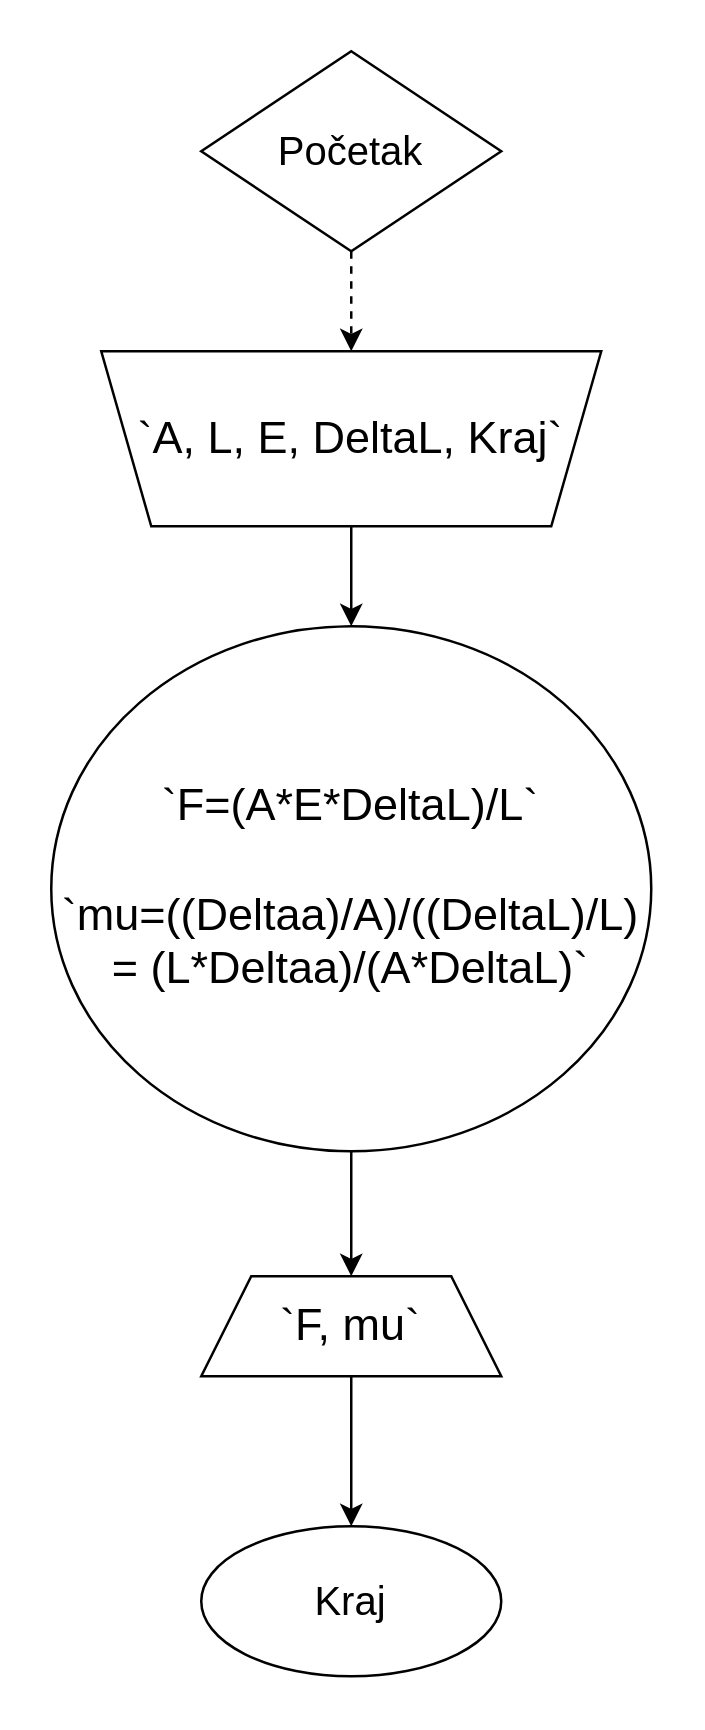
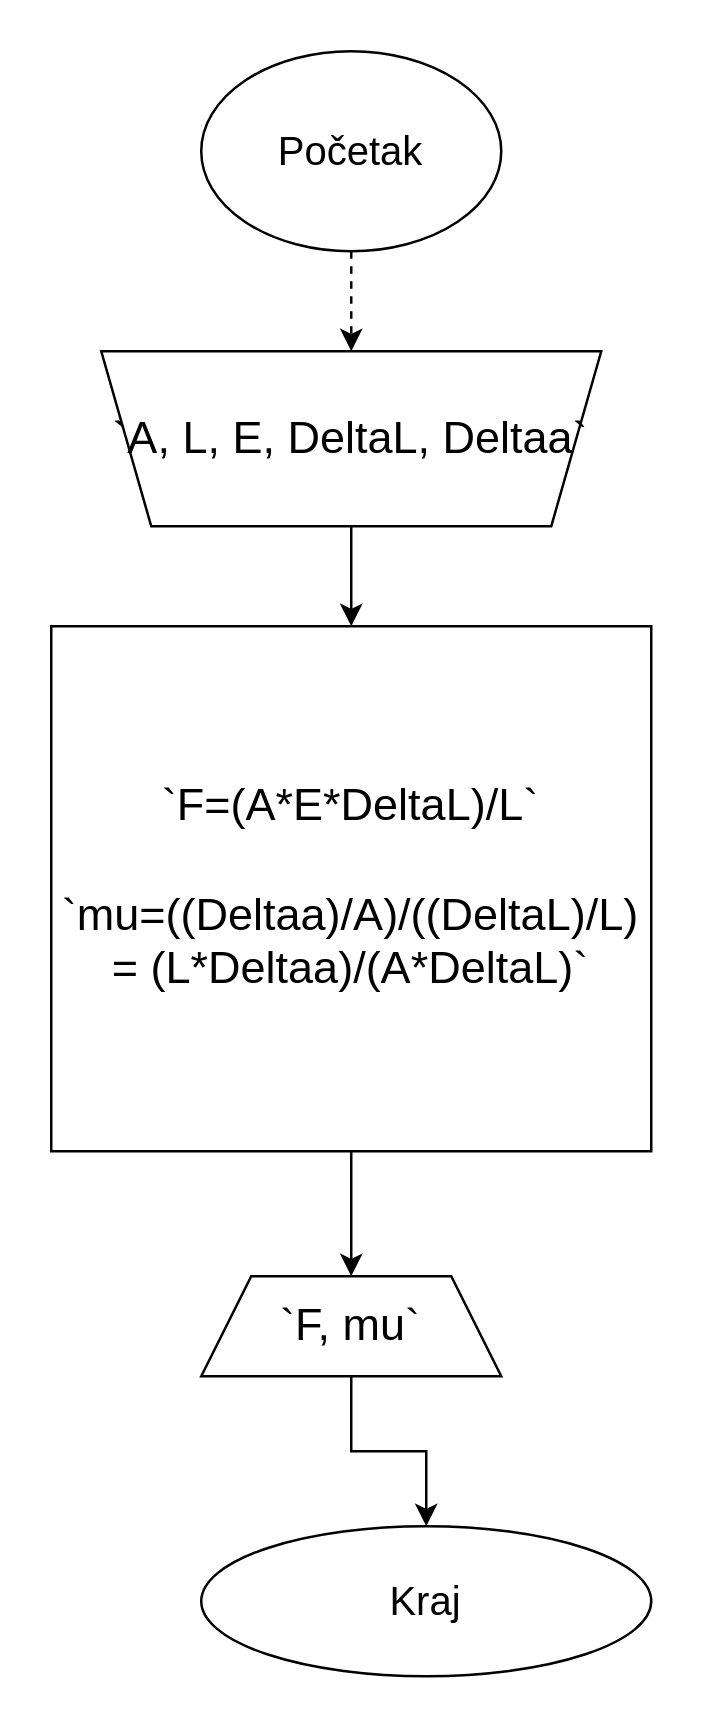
- <mxCell id="3" value="Početak" style="rhombus;whiteSpace=wrap;html=1;fontSize=16;" vertex="1" parent="1"><mxGeometry x="80" y="20" width="120" height="80" as="geometry" /></mxCell>
+ <mxCell id="3" value="Početak" style="ellipse;whiteSpace=wrap;html=1;fontSize=16;" vertex="1" parent="1"><mxGeometry x="80" y="20" width="120" height="80" as="geometry" /></mxCell>
- <mxCell id="5" value="`A, L, E, DeltaL, Kraj`" style="shape=trapezoid;perimeter=trapezoidPerimeter;whiteSpace=wrap;html=1;fixedSize=1;fontSize=18;direction=west;" vertex="1" parent="1"><mxGeometry x="40" y="140" width="200" height="70" as="geometry" /></mxCell>
+ <mxCell id="5" value="`A, L, E, DeltaL, Deltaa`" style="shape=trapezoid;perimeter=trapezoidPerimeter;whiteSpace=wrap;html=1;fixedSize=1;fontSize=18;direction=west;" vertex="1" parent="1"><mxGeometry x="40" y="140" width="200" height="70" as="geometry" /></mxCell>
- <mxCell id="7" value="`F=(A*E*DeltaL)/L`&lt;br style=&quot;font-size: 18px;&quot;&gt;&lt;br style=&quot;font-size: 18px;&quot;&gt;`mu=((Deltaa)/A)/((DeltaL)/L) = (L*Deltaa)/(A*DeltaL)`" style="ellipse;whiteSpace=wrap;html=1;fontSize=18;" vertex="1" parent="1"><mxGeometry x="20" y="250" width="240" height="210" as="geometry" /></mxCell>
+ <mxCell id="7" value="`F=(A*E*DeltaL)/L`&lt;br style=&quot;font-size: 18px;&quot;&gt;&lt;br style=&quot;font-size: 18px;&quot;&gt;`mu=((Deltaa)/A)/((DeltaL)/L) = (L*Deltaa)/(A*DeltaL)`" style="whiteSpace=wrap;html=1;fontSize=18;" vertex="1" parent="1"><mxGeometry x="20" y="250" width="240" height="210" as="geometry" /></mxCell>
- <mxCell id="10" value="Kraj" style="ellipse;whiteSpace=wrap;html=1;fontSize=16;" vertex="1" parent="1"><mxGeometry x="80" y="610" width="120" height="60" as="geometry" /></mxCell>
+ <mxCell id="10" value="Kraj" style="ellipse;whiteSpace=wrap;html=1;fontSize=16;" vertex="1" parent="1"><mxGeometry x="80" y="610" width="180" height="60" as="geometry" /></mxCell>
